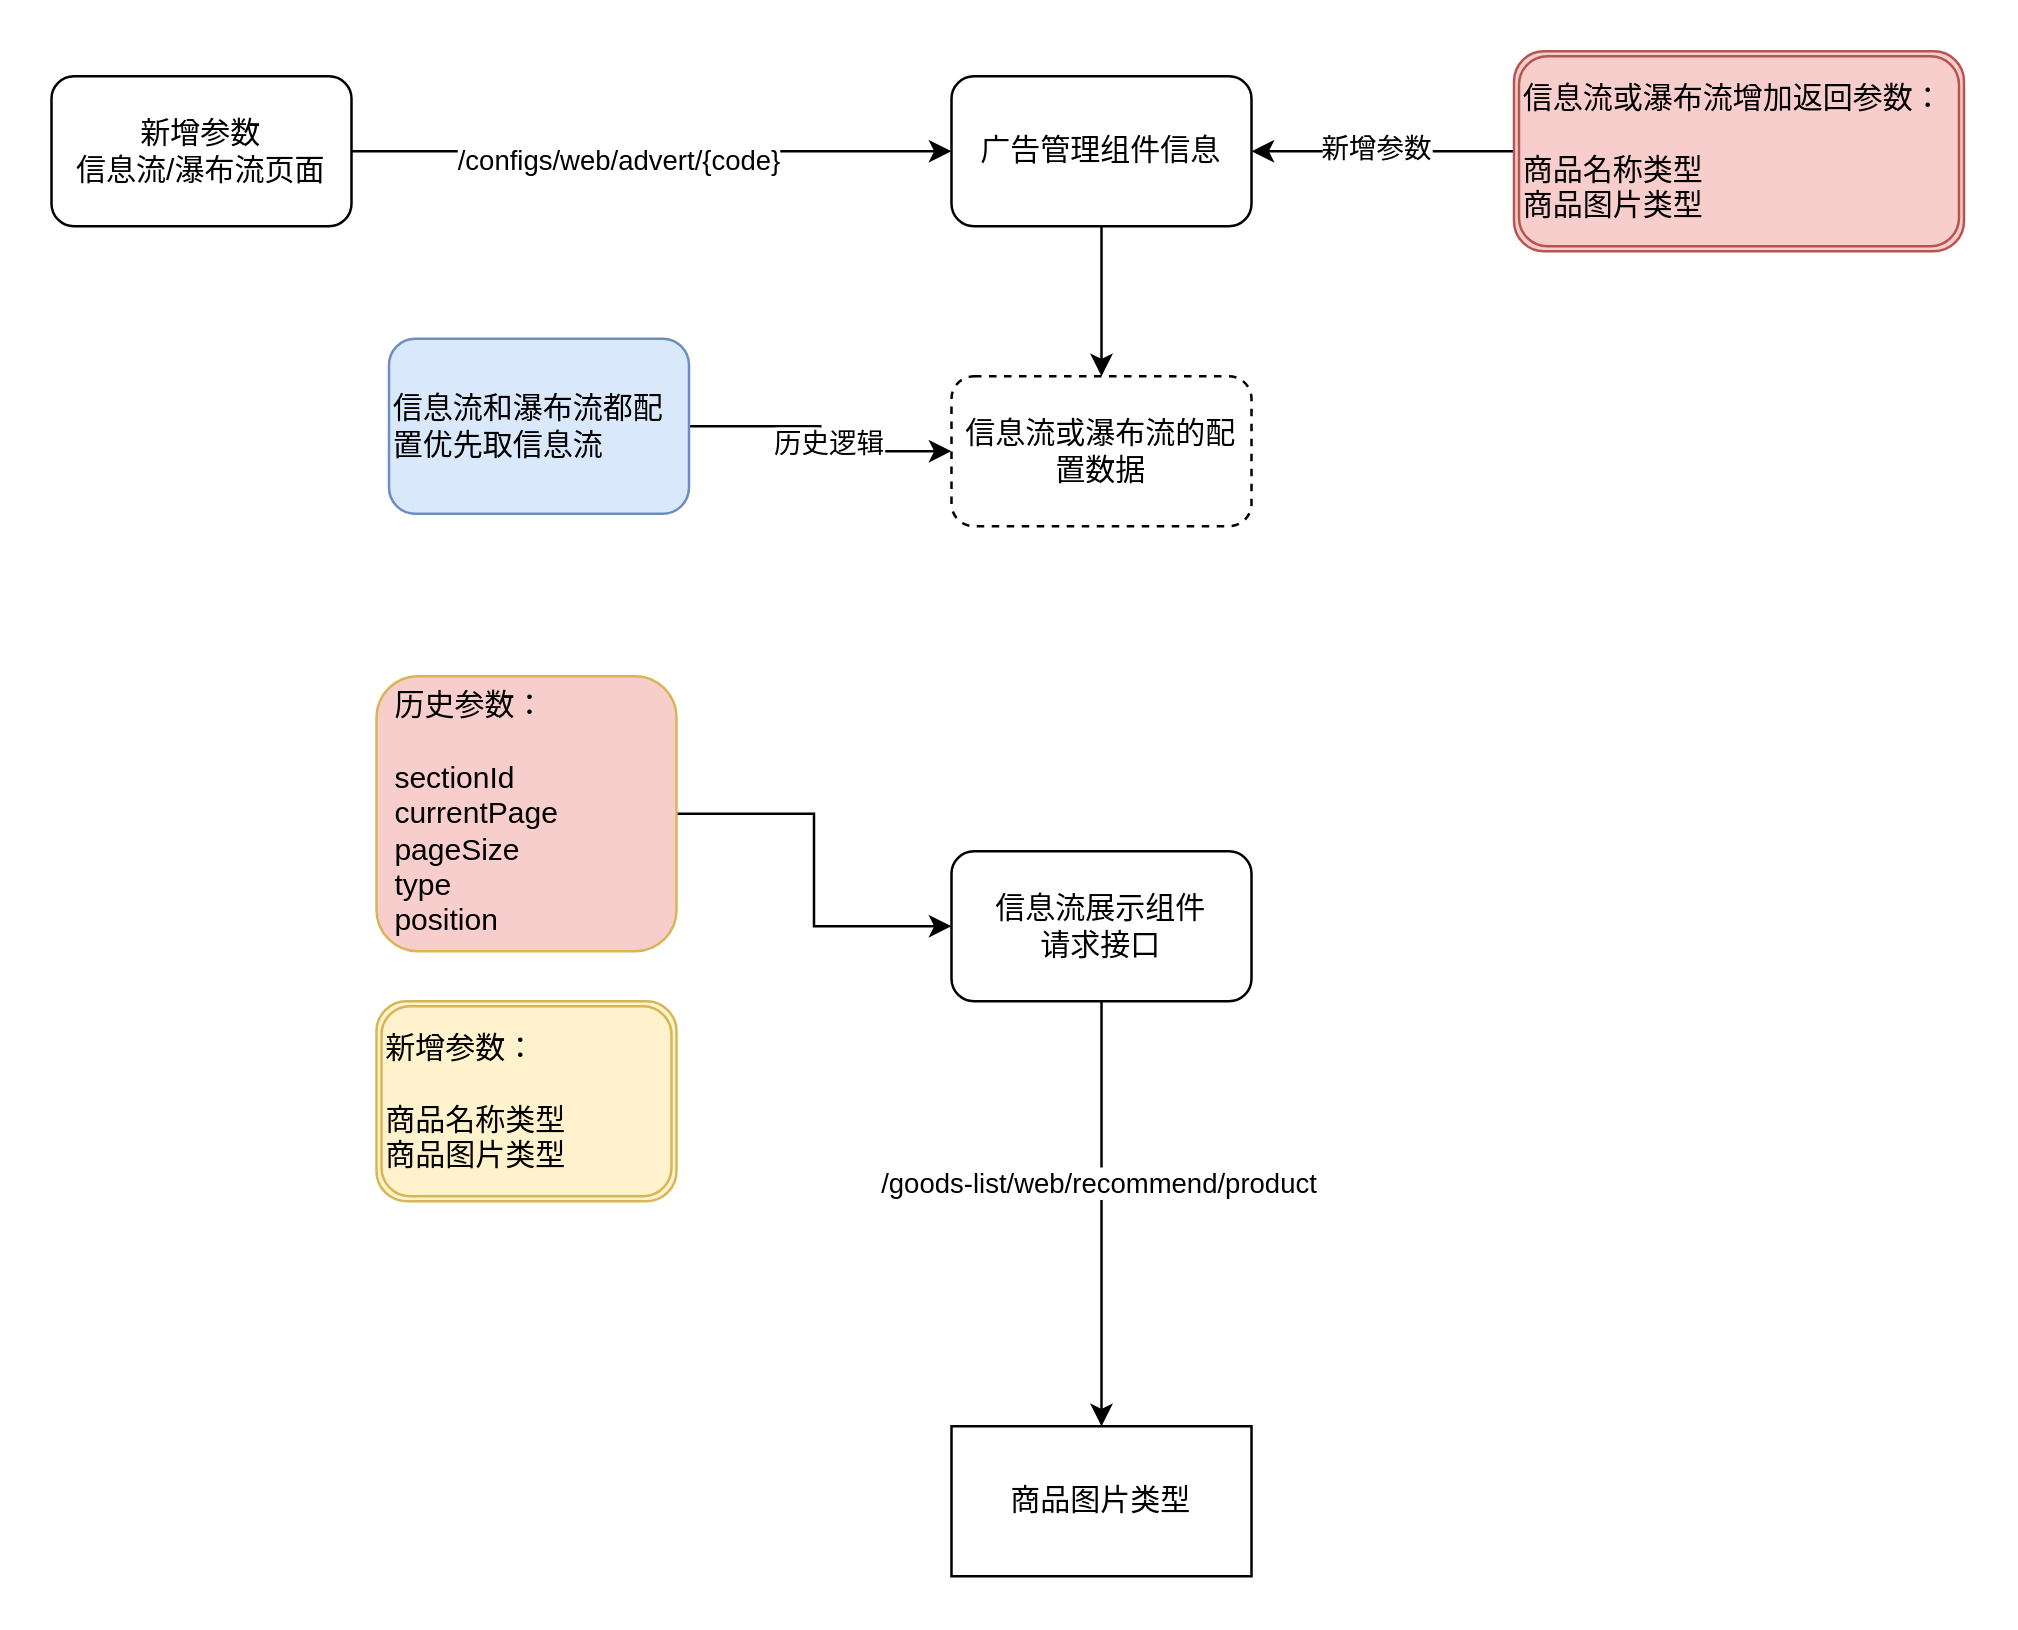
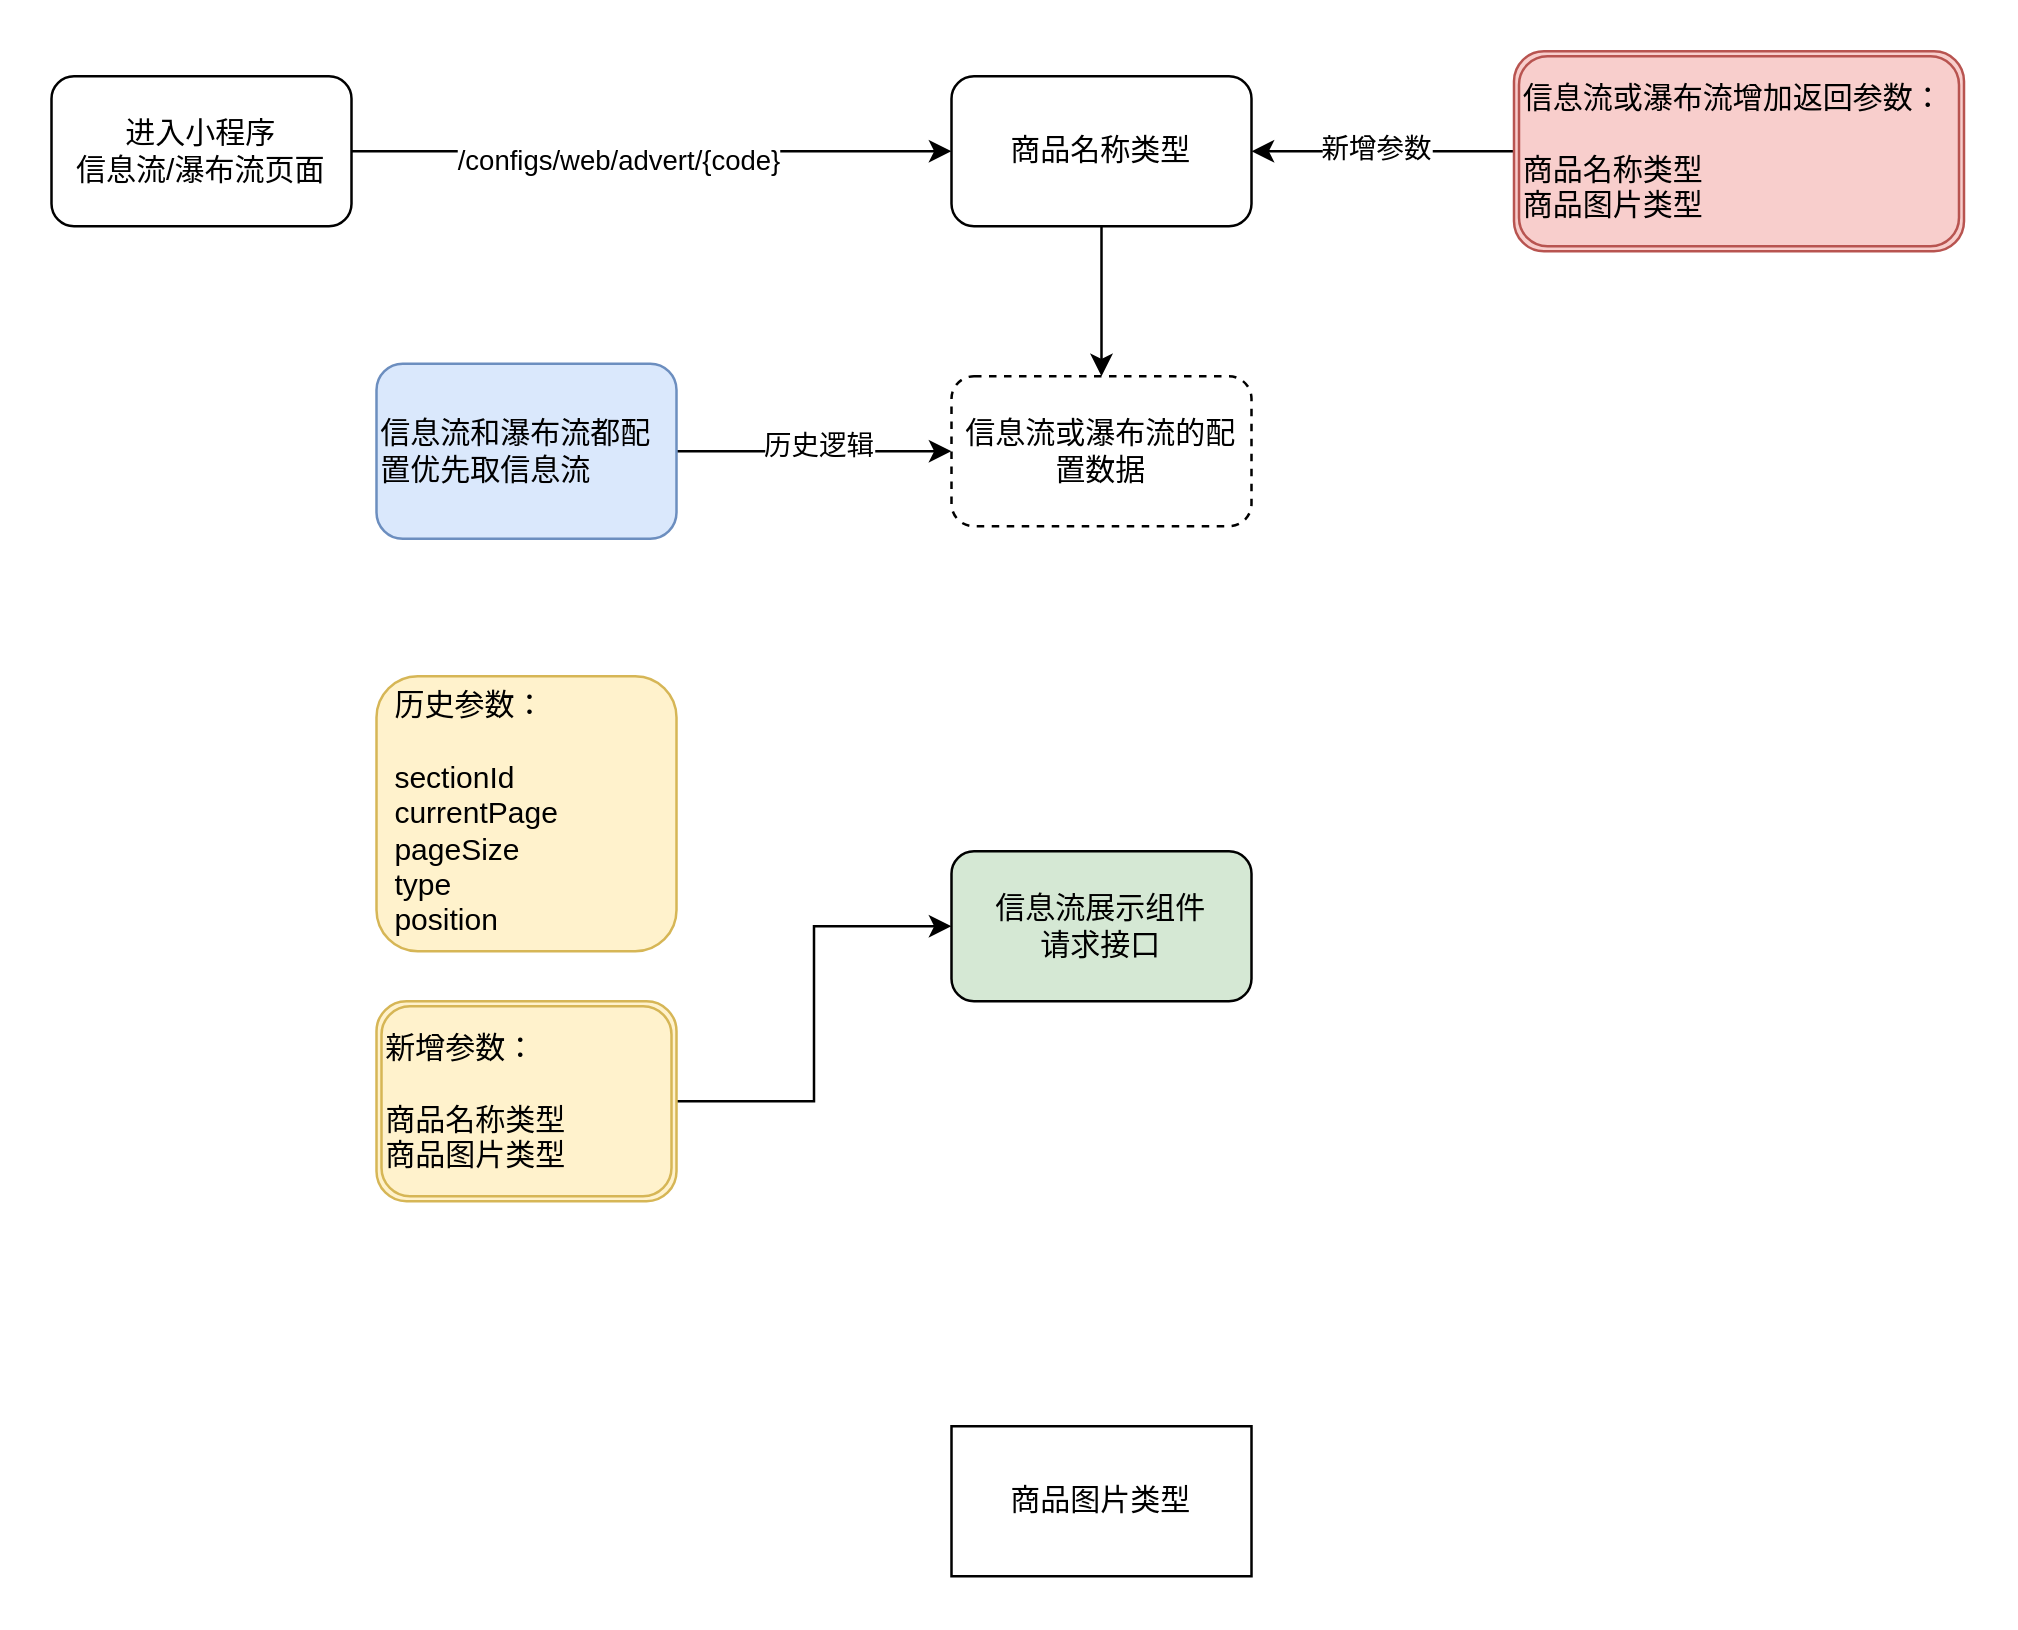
- <mxCell id="5" value="新增参数&lt;br&gt;信息流/瀑布流页面" style="rounded=1;whiteSpace=wrap;html=1;" vertex="1" parent="1"><mxGeometry x="20" y="30" width="120" height="60" as="geometry" /></mxCell>
+ <mxCell id="5" value="进入小程序&lt;br&gt;信息流/瀑布流页面" style="rounded=1;whiteSpace=wrap;html=1;" vertex="1" parent="1"><mxGeometry x="20" y="30" width="120" height="60" as="geometry" /></mxCell>
- <mxCell id="7" value="广告管理组件信息" style="rounded=1;whiteSpace=wrap;html=1;" vertex="1" parent="1"><mxGeometry x="380" y="30" width="120" height="60" as="geometry" /></mxCell>
+ <mxCell id="7" value="商品名称类型" style="rounded=1;whiteSpace=wrap;html=1;" vertex="1" parent="1"><mxGeometry x="380" y="30" width="120" height="60" as="geometry" /></mxCell>
- <mxCell id="12" value="&lt;br&gt;信息流和瀑布流都配置优先取信息流&lt;br&gt;&lt;div style=&quot;&quot;&gt;&lt;br&gt;&lt;/div&gt;" style="rounded=1;whiteSpace=wrap;html=1;fillColor=#dae8fc;strokeColor=#6c8ebf;align=left;" vertex="1" parent="1"><mxGeometry x="155" y="135" width="120" height="70" as="geometry" /></mxCell>
+ <mxCell id="12" value="&lt;br&gt;信息流和瀑布流都配置优先取信息流&lt;br&gt;&lt;div style=&quot;&quot;&gt;&lt;br&gt;&lt;/div&gt;" style="rounded=1;whiteSpace=wrap;html=1;fillColor=#dae8fc;strokeColor=#6c8ebf;align=left;" vertex="1" parent="1"><mxGeometry x="150" y="145" width="120" height="70" as="geometry" /></mxCell>
- <mxCell id="22" value="&lt;div style=&quot;border-color: var(--border-color); text-align: left;&quot;&gt;&amp;nbsp;&amp;nbsp;&lt;span style=&quot;background-color: initial;&quot;&gt;历史参数：&lt;/span&gt;&lt;/div&gt;&lt;div style=&quot;border-color: var(--border-color); text-align: left;&quot;&gt;&lt;span style=&quot;background-color: initial;&quot;&gt;&lt;br&gt;&lt;/span&gt;&lt;/div&gt;&lt;div style=&quot;border-color: var(--border-color); text-align: left;&quot;&gt;&amp;nbsp; sectionId&lt;/div&gt;&lt;div style=&quot;border-color: var(--border-color); text-align: left;&quot;&gt;&amp;nbsp; currentPage&amp;nbsp; &amp;nbsp; &amp;nbsp; &amp;nbsp;&amp;nbsp;pageSize&lt;span style=&quot;border-color: var(--border-color); background-color: initial;&quot;&gt;&lt;/span&gt;&lt;/div&gt;&lt;div style=&quot;border-color: var(--border-color); text-align: left;&quot;&gt;&amp;nbsp; type&lt;/div&gt;&lt;div style=&quot;border-color: var(--border-color); text-align: left;&quot;&gt;&amp;nbsp; position&lt;/div&gt;" style="rounded=1;whiteSpace=wrap;html=1;fillColor=#f8cecc;strokeColor=#d6b656;" vertex="1" parent="1"><mxGeometry x="150" y="270" width="120" height="110" as="geometry" /></mxCell>
+ <mxCell id="22" value="&lt;div style=&quot;border-color: var(--border-color); text-align: left;&quot;&gt;&amp;nbsp;&amp;nbsp;&lt;span style=&quot;background-color: initial;&quot;&gt;历史参数：&lt;/span&gt;&lt;/div&gt;&lt;div style=&quot;border-color: var(--border-color); text-align: left;&quot;&gt;&lt;span style=&quot;background-color: initial;&quot;&gt;&lt;br&gt;&lt;/span&gt;&lt;/div&gt;&lt;div style=&quot;border-color: var(--border-color); text-align: left;&quot;&gt;&amp;nbsp; sectionId&lt;/div&gt;&lt;div style=&quot;border-color: var(--border-color); text-align: left;&quot;&gt;&amp;nbsp; currentPage&amp;nbsp; &amp;nbsp; &amp;nbsp; &amp;nbsp;&amp;nbsp;pageSize&lt;span style=&quot;border-color: var(--border-color); background-color: initial;&quot;&gt;&lt;/span&gt;&lt;/div&gt;&lt;div style=&quot;border-color: var(--border-color); text-align: left;&quot;&gt;&amp;nbsp; type&lt;/div&gt;&lt;div style=&quot;border-color: var(--border-color); text-align: left;&quot;&gt;&amp;nbsp; position&lt;/div&gt;" style="rounded=1;whiteSpace=wrap;html=1;fillColor=#fff2cc;strokeColor=#d6b656;" vertex="1" parent="1"><mxGeometry x="150" y="270" width="120" height="110" as="geometry" /></mxCell>
- <mxCell id="21" value="" style="edgeStyle=orthogonalEdgeStyle;rounded=0;orthogonalLoop=1;jettySize=auto;html=1;" edge="1" parent="1" source="22" target="13"><mxGeometry relative="1" as="geometry" /></mxCell>
- <mxCell id="13" value="信息流展示组件&lt;br&gt;请求接口" style="rounded=1;whiteSpace=wrap;html=1;" vertex="1" parent="1"><mxGeometry x="380" y="340" width="120" height="60" as="geometry" /></mxCell>
+ <mxCell id="13" value="信息流展示组件&lt;br&gt;请求接口" style="rounded=1;whiteSpace=wrap;html=1;fillColor=#d5e8d4;" vertex="1" parent="1"><mxGeometry x="380" y="340" width="120" height="60" as="geometry" /></mxCell>
+ <mxCell id="16" value="" style="edgeStyle=orthogonalEdgeStyle;rounded=0;orthogonalLoop=1;jettySize=auto;html=1;" edge="1" parent="1" source="17" target="13"><mxGeometry relative="1" as="geometry" /></mxCell>
- <mxCell id="8" style="edgeStyle=orthogonalEdgeStyle;rounded=0;orthogonalLoop=1;jettySize=auto;html=1;entryX=0.5;entryY=0;entryDx=0;entryDy=0;" edge="1" parent="1" source="13" target="14"><mxGeometry relative="1" as="geometry"><mxPoint x="440" y="340" as="targetPoint" /></mxGeometry></mxCell>
- <mxCell id="9" value="/goods-list/web/recommend/product" style="edgeLabel;html=1;align=center;verticalAlign=middle;resizable=0;points=[];" vertex="1" connectable="0" parent="8"><mxGeometry x="-0.156" y="-2" relative="1" as="geometry"><mxPoint as="offset" /></mxGeometry></mxCell>
